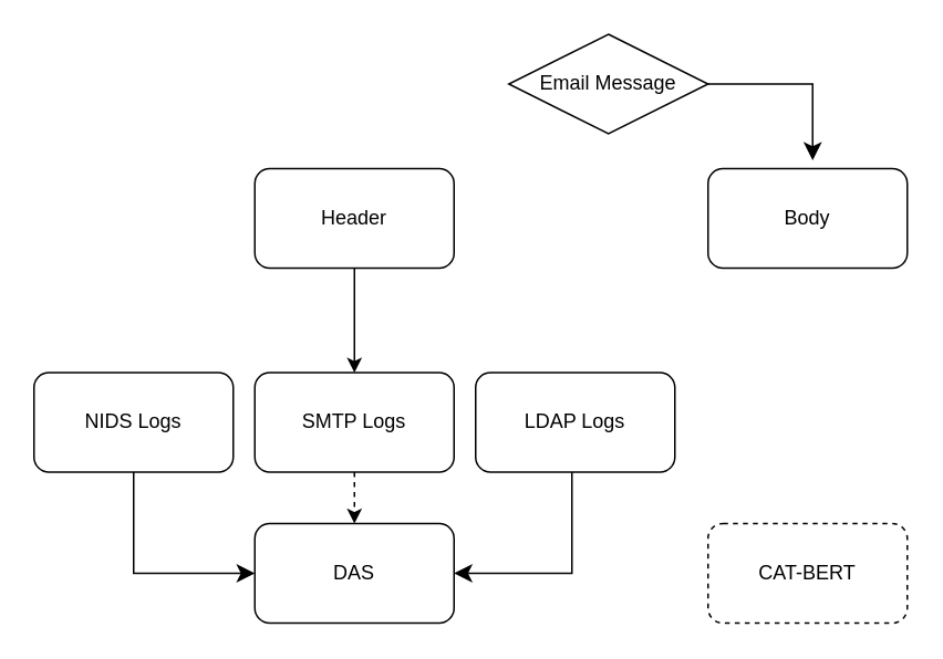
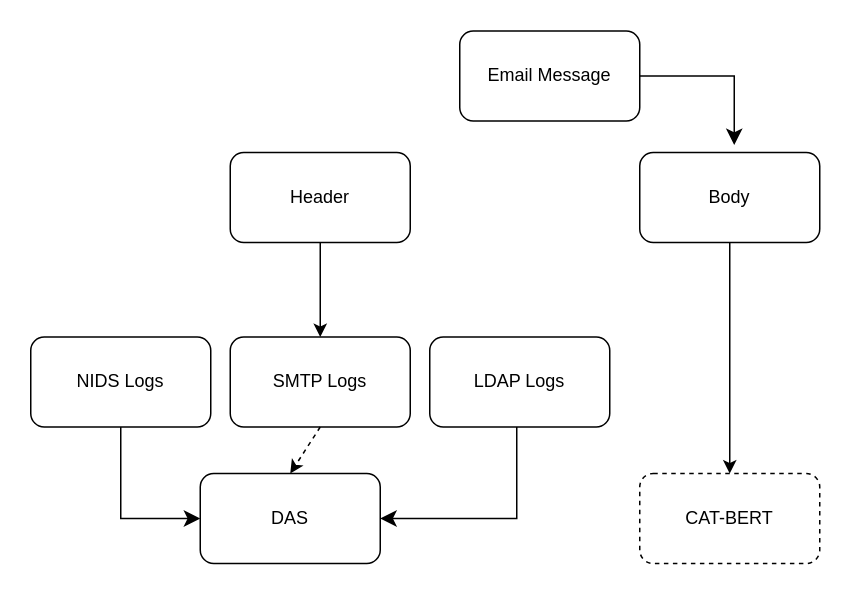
- <mxCell id="2" value="Email Message" style="rhombus;whiteSpace=wrap;html=1;" vertex="1" parent="1"><mxGeometry x="306" y="20" width="120" height="60" as="geometry" /></mxCell>
+ <mxCell id="2" value="Email Message" style="rounded=1;whiteSpace=wrap;html=1;" vertex="1" parent="1"><mxGeometry x="306" y="20" width="120" height="60" as="geometry" /></mxCell>
+ <mxCell id="15" value="" style="endArrow=classic;html=1;rounded=0;exitX=0.5;exitY=1;exitDx=0;exitDy=0;entryX=0.5;entryY=0;entryDx=0;entryDy=0;" edge="1" parent="1" source="4" target="14"><mxGeometry width="50" height="50" relative="1" as="geometry"><mxPoint x="487" y="241" as="sourcePoint" /><mxPoint x="537" y="191" as="targetPoint" /></mxGeometry></mxCell>
- <mxCell id="10" value="DAS" style="rounded=1;whiteSpace=wrap;html=1;" vertex="1" parent="1"><mxGeometry x="153" y="315" width="120" height="60" as="geometry" /></mxCell>
+ <mxCell id="10" value="DAS" style="rounded=1;whiteSpace=wrap;html=1;" vertex="1" parent="1"><mxGeometry x="133" y="315" width="120" height="60" as="geometry" /></mxCell>
